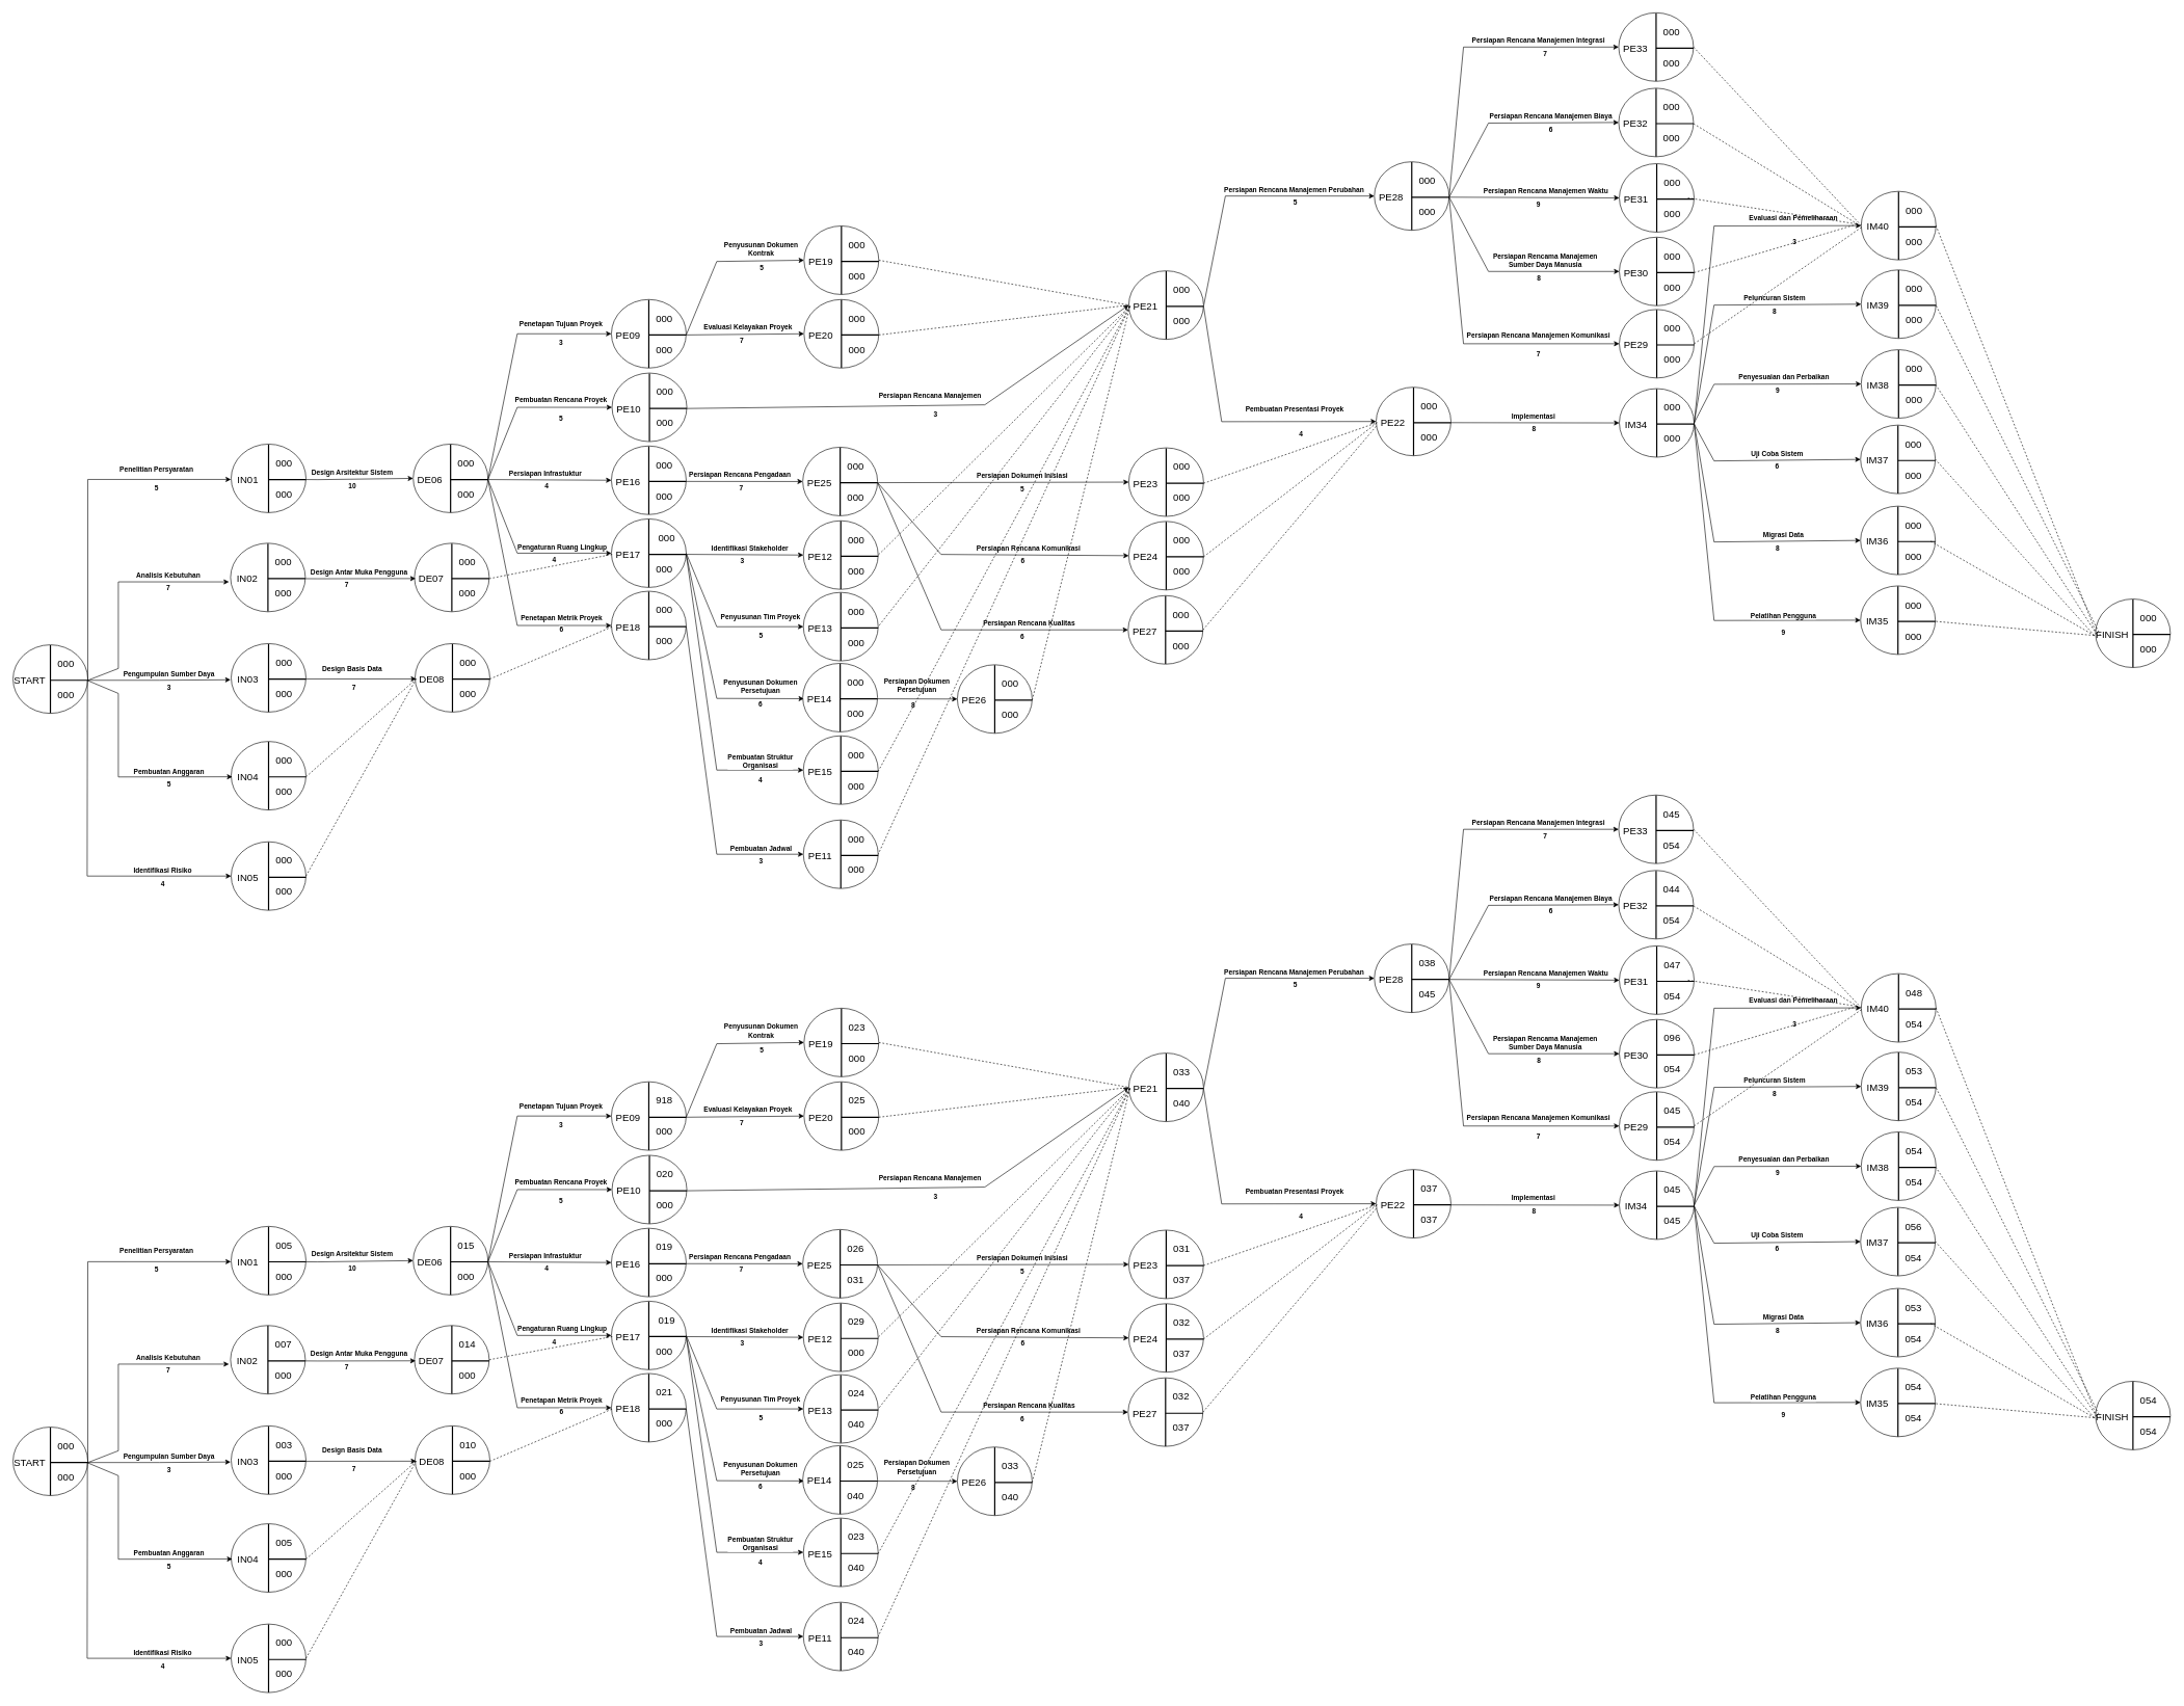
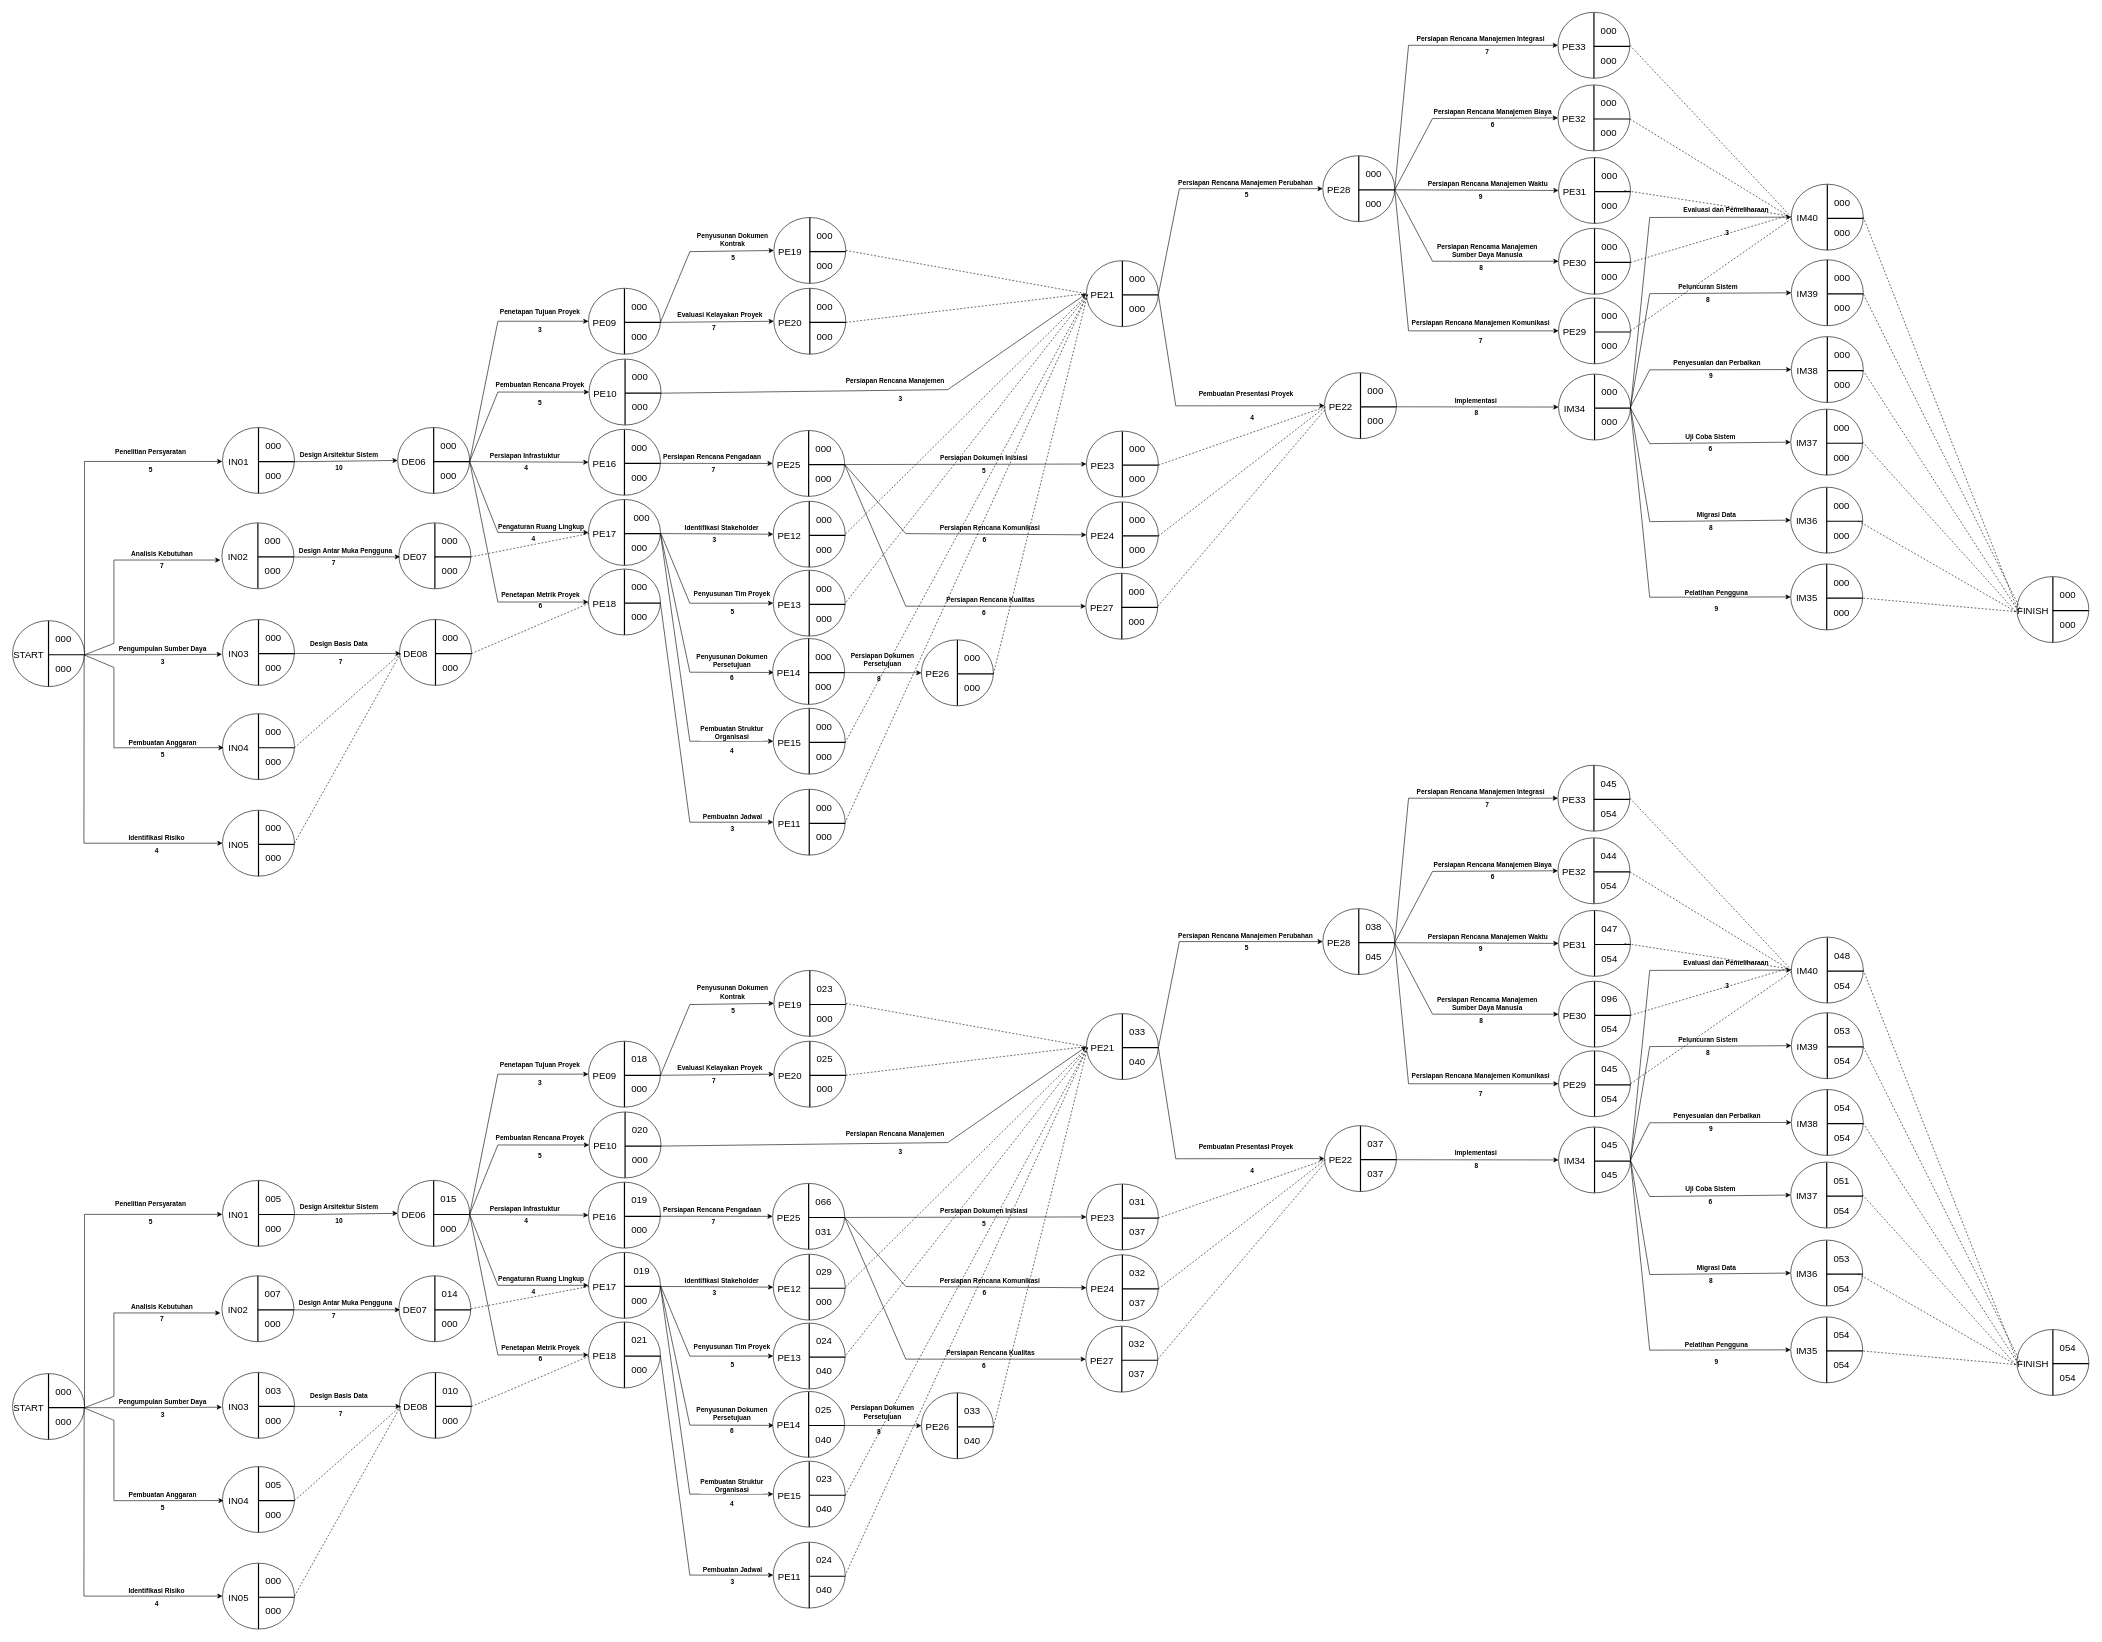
- <mxCell id="113" value="918" style="text;strokeColor=none;fillColor=none;html=1;align=center;verticalAlign=middle;whiteSpace=wrap;rounded=0;fontSize=16;" parent="109" vertex="1"><mxGeometry x="60" y="5.0" width="50" height="50" as="geometry" /></mxCell>
+ <mxCell id="113" value="018" style="text;strokeColor=none;fillColor=none;html=1;align=center;verticalAlign=middle;whiteSpace=wrap;rounded=0;fontSize=16;" parent="109" vertex="1"><mxGeometry x="60" y="5.0" width="50" height="50" as="geometry" /></mxCell>
- <mxCell id="342" value="056" style="text;strokeColor=none;fillColor=none;html=1;align=center;verticalAlign=middle;whiteSpace=wrap;rounded=0;fontSize=16;" parent="338" vertex="1"><mxGeometry x="60" y="5.0" width="50" height="50" as="geometry" /></mxCell>
+ <mxCell id="342" value="051" style="text;strokeColor=none;fillColor=none;html=1;align=center;verticalAlign=middle;whiteSpace=wrap;rounded=0;fontSize=16;" parent="338" vertex="1"><mxGeometry x="60" y="5.0" width="50" height="50" as="geometry" /></mxCell>
- <mxCell id="201" value="026" style="text;strokeColor=none;fillColor=none;html=1;align=center;verticalAlign=middle;whiteSpace=wrap;rounded=0;fontSize=16;" parent="197" vertex="1"><mxGeometry x="60" y="5.0" width="50" height="50" as="geometry" /></mxCell>
+ <mxCell id="201" value="066" style="text;strokeColor=none;fillColor=none;html=1;align=center;verticalAlign=middle;whiteSpace=wrap;rounded=0;fontSize=16;" parent="197" vertex="1"><mxGeometry x="60" y="5.0" width="50" height="50" as="geometry" /></mxCell>
